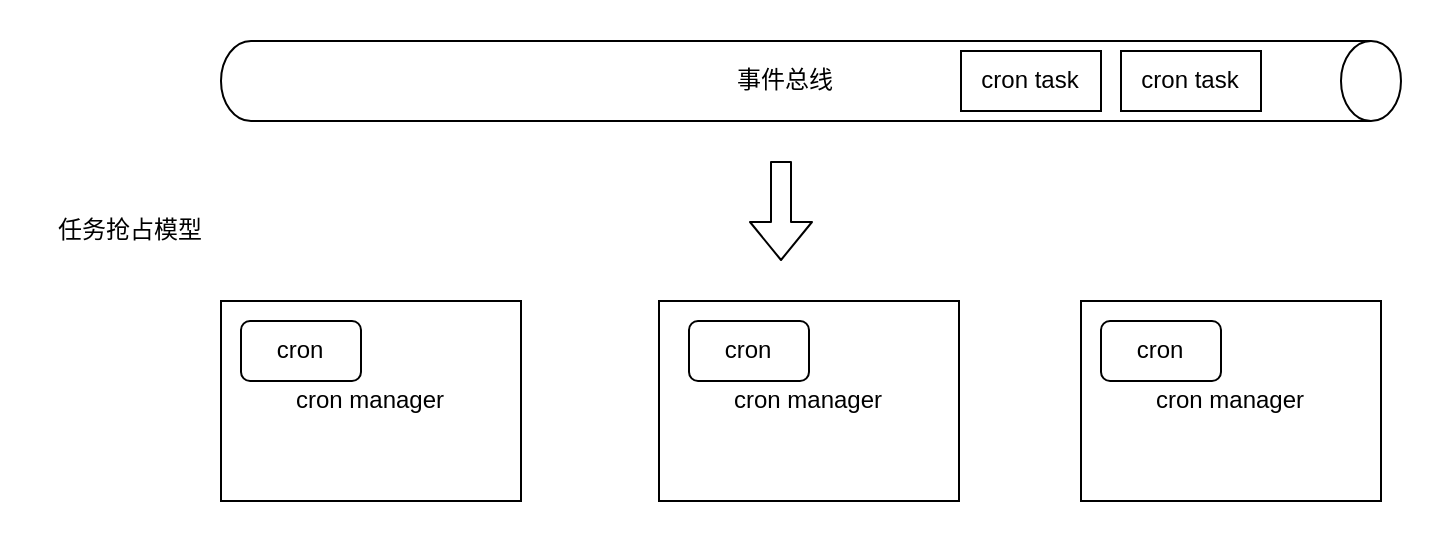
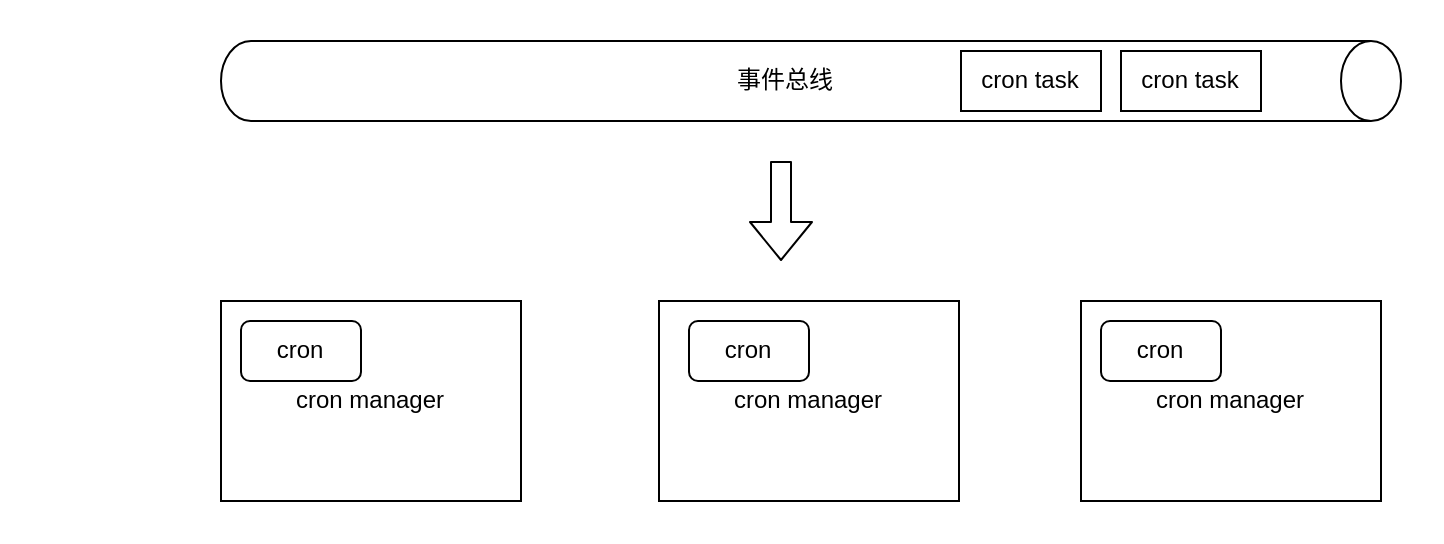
- <mxCell id="12" value="任务抢占模型" style="text;html=1;align=center;verticalAlign=middle;whiteSpace=wrap;rounded=0;" vertex="1" parent="1"><mxGeometry x="20" y="100" width="90" height="30" as="geometry" /></mxCell>
